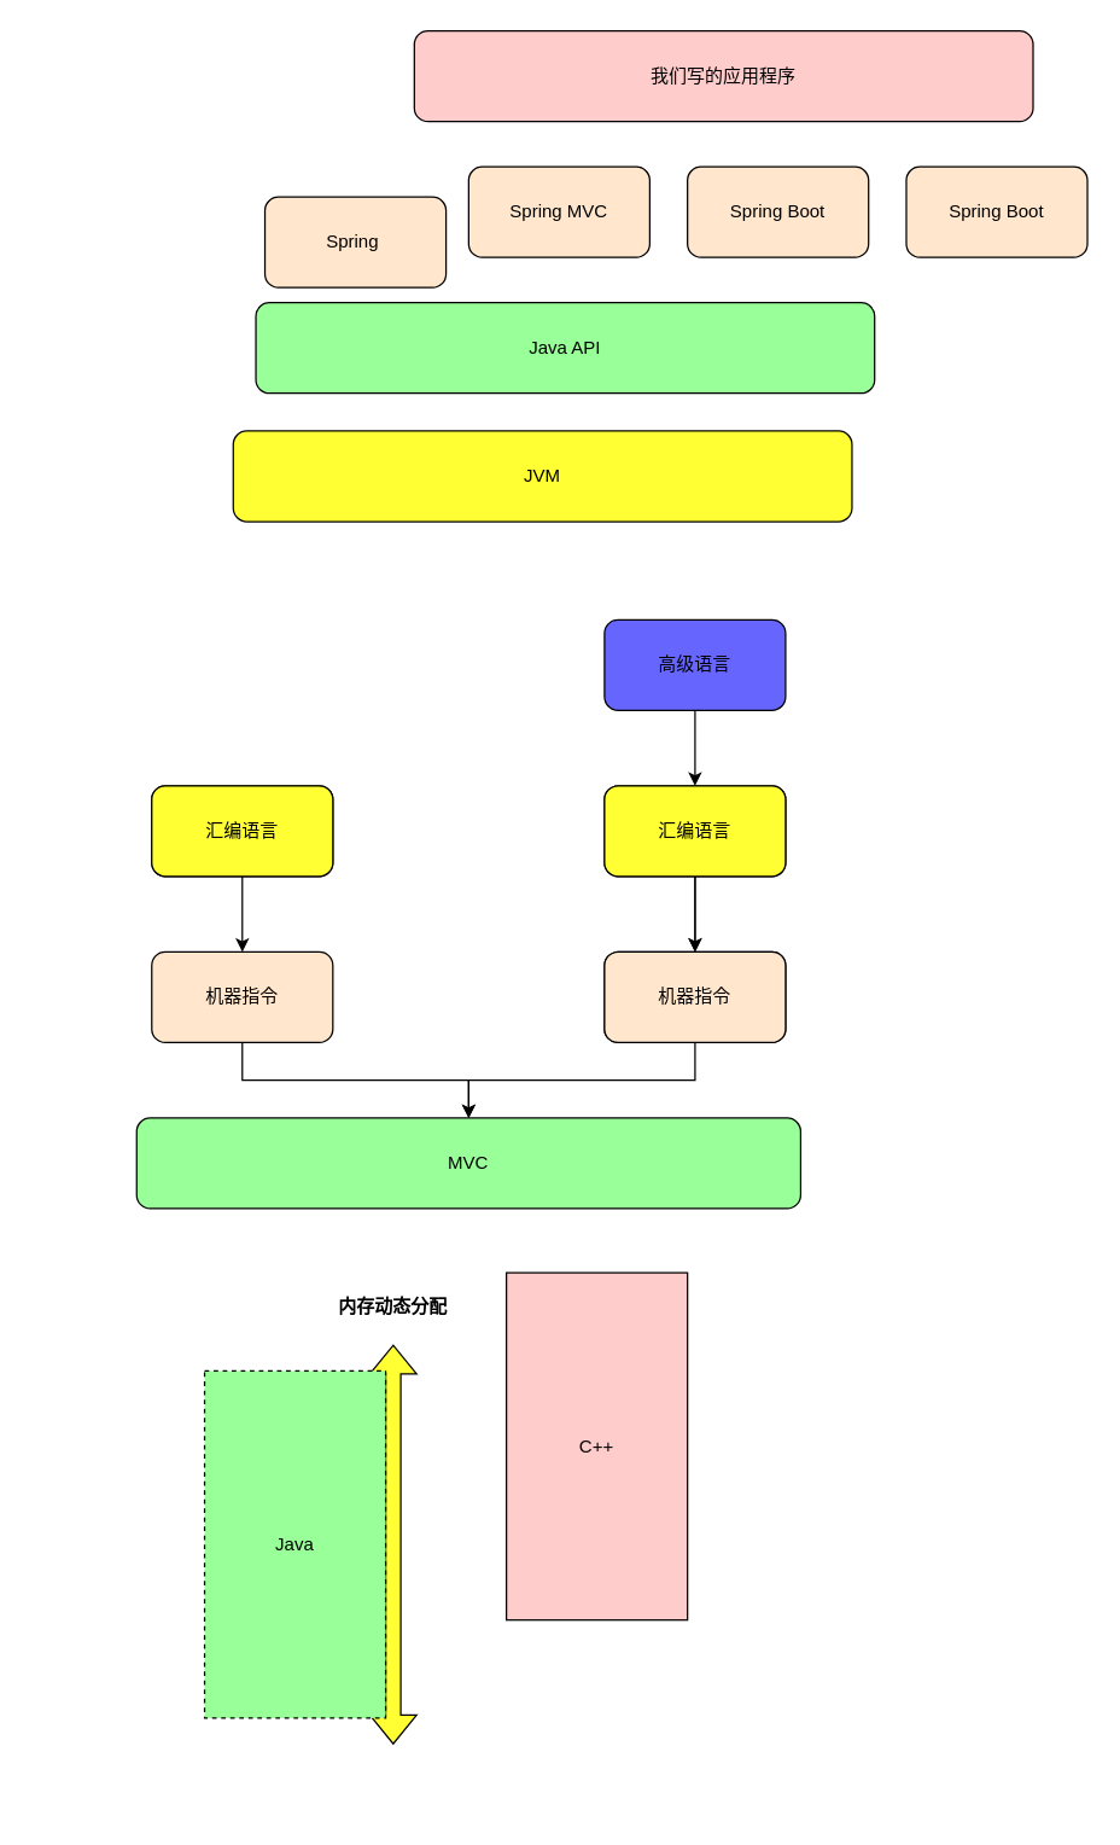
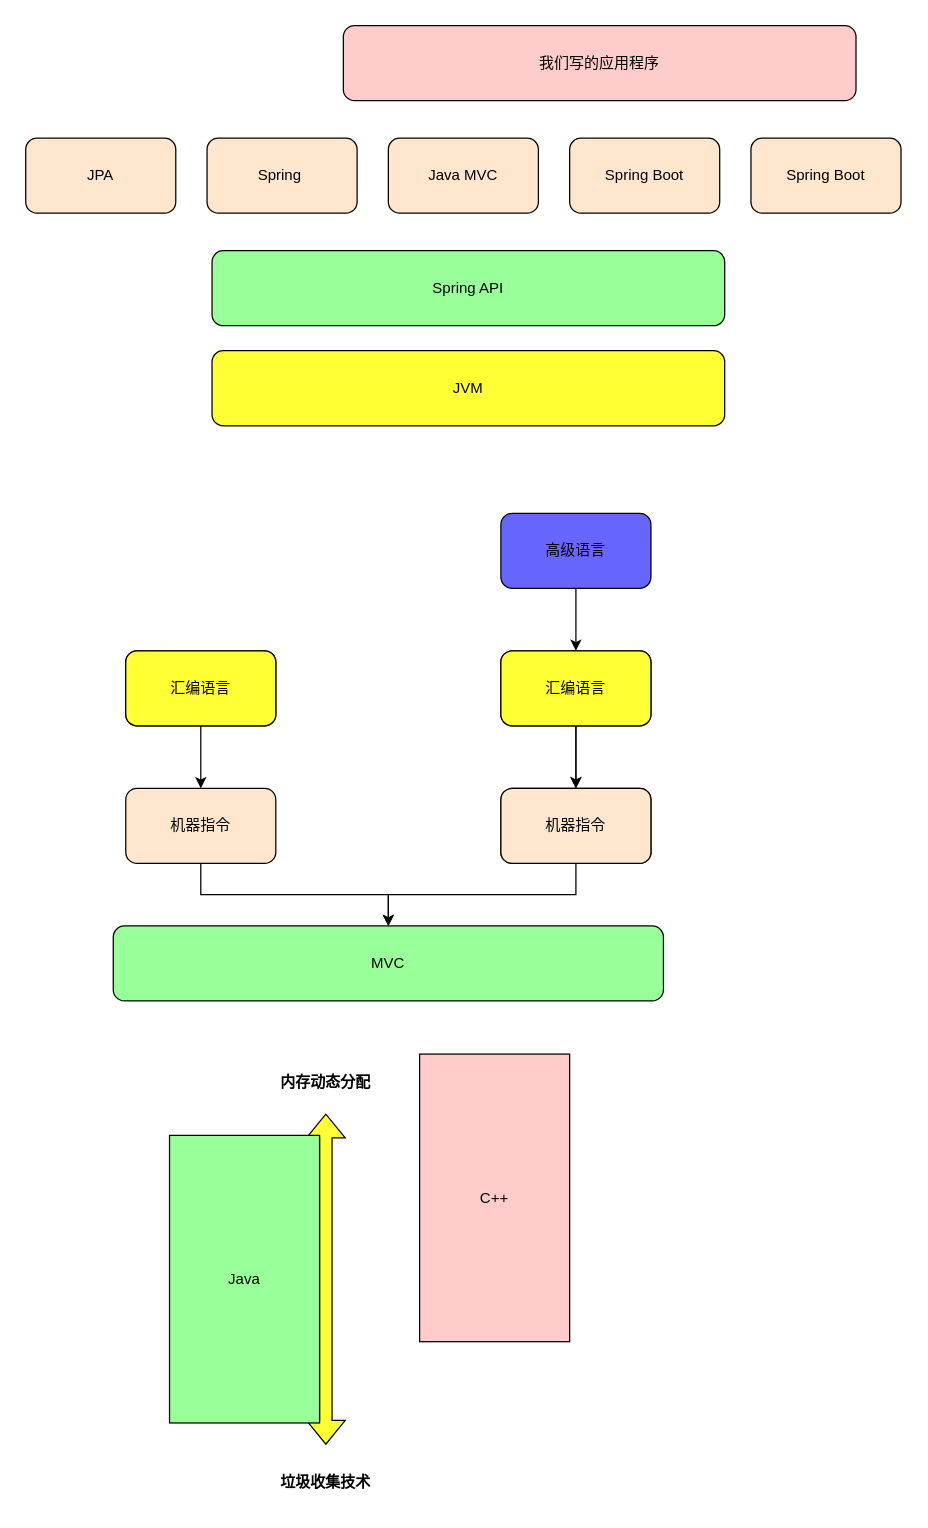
+ <mxCell id="5" value="JPA" style="rounded=1;whiteSpace=wrap;html=1;fillColor=#FFE6CC;" vertex="1" parent="1"><mxGeometry x="20" y="110" width="120" height="60" as="geometry" /></mxCell>
- <mxCell id="7" value="Spring MVC" style="rounded=1;whiteSpace=wrap;html=1;fillColor=#FFE6CC;" vertex="1" parent="1"><mxGeometry x="310" y="110" width="120" height="60" as="geometry" /></mxCell>
+ <mxCell id="7" value="Java MVC" style="rounded=1;whiteSpace=wrap;html=1;fillColor=#FFE6CC;" vertex="1" parent="1"><mxGeometry x="310" y="110" width="120" height="60" as="geometry" /></mxCell>
- <mxCell id="6" value="Spring&amp;nbsp;" style="rounded=1;whiteSpace=wrap;html=1;fillColor=#FFE6CC;" vertex="1" parent="1"><mxGeometry x="175" y="130" width="120" height="60" as="geometry" /></mxCell>
+ <mxCell id="6" value="Spring&amp;nbsp;" style="rounded=1;whiteSpace=wrap;html=1;fillColor=#FFE6CC;" vertex="1" parent="1"><mxGeometry x="165" y="110" width="120" height="60" as="geometry" /></mxCell>
- <mxCell id="3" value="Java API" style="rounded=1;whiteSpace=wrap;html=1;fillColor=#99FF99;" vertex="1" parent="1"><mxGeometry x="169" y="200" width="410" height="60" as="geometry" /></mxCell>
+ <mxCell id="3" value="Spring API" style="rounded=1;whiteSpace=wrap;html=1;fillColor=#99FF99;" vertex="1" parent="1"><mxGeometry x="169" y="200" width="410" height="60" as="geometry" /></mxCell>
- <mxCell id="4" value="JVM" style="rounded=1;whiteSpace=wrap;html=1;fillColor=#FFFF33;" vertex="1" parent="1"><mxGeometry x="154" y="285" width="410" height="60" as="geometry" /></mxCell>
+ <mxCell id="4" value="JVM" style="rounded=1;whiteSpace=wrap;html=1;fillColor=#FFFF33;" vertex="1" parent="1"><mxGeometry x="169" y="280" width="410" height="60" as="geometry" /></mxCell>
- <mxCell id="26" value="Java" style="rounded=0;whiteSpace=wrap;html=1;fillColor=#99FF99;dashed=1;" vertex="1" parent="1"><mxGeometry x="135" y="907.5" width="120" height="230" as="geometry" /></mxCell>
+ <mxCell id="26" value="Java" style="rounded=0;whiteSpace=wrap;html=1;fillColor=#99FF99;" vertex="1" parent="1"><mxGeometry x="135" y="907.5" width="120" height="230" as="geometry" /></mxCell>
+ <mxCell id="29" value="&lt;b&gt;垃圾收集技术&lt;/b&gt;" style="text;strokeColor=none;align=center;fillColor=none;html=1;verticalAlign=middle;whiteSpace=wrap;rounded=0;" vertex="1" parent="1"><mxGeometry x="210" y="1170" width="100" height="30" as="geometry" /></mxCell>
